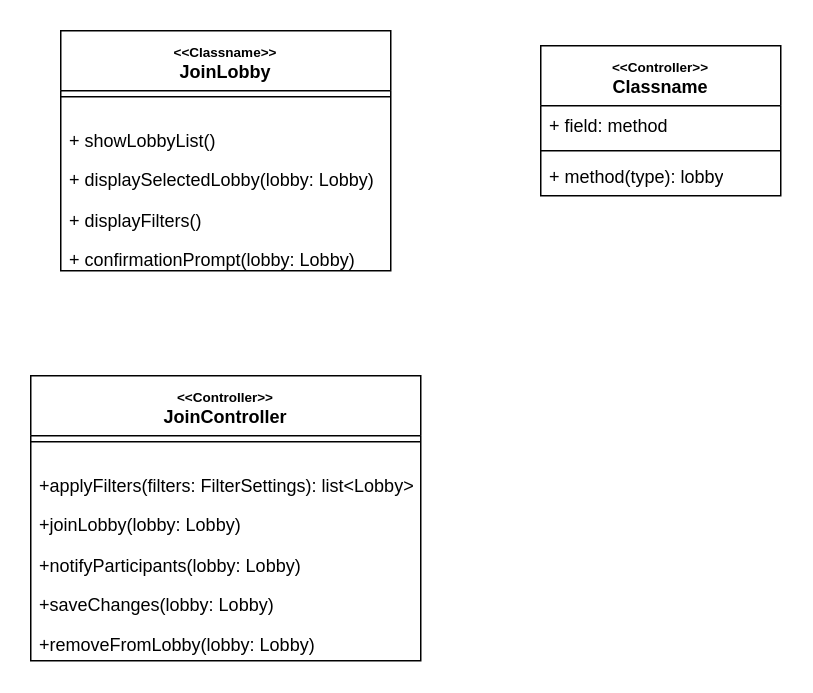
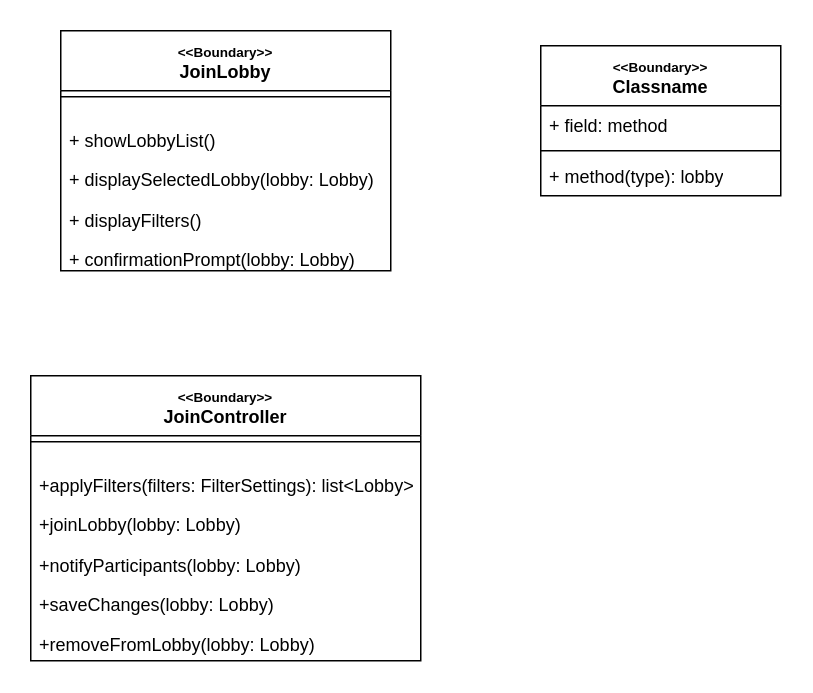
- <mxCell id="6" value="&lt;div&gt;&lt;font style=&quot;font-size: 9px;&quot;&gt;&amp;lt;&amp;lt;Classname&amp;gt;&amp;gt;&lt;/font&gt;&lt;/div&gt;&lt;div&gt;&lt;strong style=&quot;background-color: initial;&quot;&gt;JoinLobby&lt;/strong&gt;&lt;/div&gt;" style="swimlane;fontStyle=1;align=center;verticalAlign=top;childLayout=stackLayout;horizontal=1;startSize=40;horizontalStack=0;resizeParent=1;resizeParentMax=0;resizeLast=0;collapsible=1;marginBottom=0;whiteSpace=wrap;html=1;" vertex="1" parent="1"><mxGeometry x="40" y="20" width="220" height="160" as="geometry" /></mxCell>
+ <mxCell id="6" value="&lt;div&gt;&lt;font style=&quot;font-size: 9px;&quot;&gt;&amp;lt;&amp;lt;Boundary&amp;gt;&amp;gt;&lt;/font&gt;&lt;/div&gt;&lt;div&gt;&lt;strong style=&quot;background-color: initial;&quot;&gt;JoinLobby&lt;/strong&gt;&lt;/div&gt;" style="swimlane;fontStyle=1;align=center;verticalAlign=top;childLayout=stackLayout;horizontal=1;startSize=40;horizontalStack=0;resizeParent=1;resizeParentMax=0;resizeLast=0;collapsible=1;marginBottom=0;whiteSpace=wrap;html=1;" vertex="1" parent="1"><mxGeometry x="40" y="20" width="220" height="160" as="geometry" /></mxCell>
- <mxCell id="2" value="&lt;div&gt;&lt;font style=&quot;font-size: 9px;&quot;&gt;&amp;lt;&amp;lt;Controller&amp;gt;&amp;gt;&lt;/font&gt;&lt;/div&gt;Classname" style="swimlane;fontStyle=1;align=center;verticalAlign=top;childLayout=stackLayout;horizontal=1;startSize=40;horizontalStack=0;resizeParent=1;resizeParentMax=0;resizeLast=0;collapsible=1;marginBottom=0;whiteSpace=wrap;html=1;" vertex="1" parent="1"><mxGeometry x="360" y="30" width="160" height="100" as="geometry" /></mxCell>
+ <mxCell id="2" value="&lt;div&gt;&lt;font style=&quot;font-size: 9px;&quot;&gt;&amp;lt;&amp;lt;Boundary&amp;gt;&amp;gt;&lt;/font&gt;&lt;/div&gt;Classname" style="swimlane;fontStyle=1;align=center;verticalAlign=top;childLayout=stackLayout;horizontal=1;startSize=40;horizontalStack=0;resizeParent=1;resizeParentMax=0;resizeLast=0;collapsible=1;marginBottom=0;whiteSpace=wrap;html=1;" vertex="1" parent="1"><mxGeometry x="360" y="30" width="160" height="100" as="geometry" /></mxCell>
- <mxCell id="9" value="&lt;div&gt;&lt;font style=&quot;font-size: 9px;&quot;&gt;&amp;lt;&amp;lt;Controller&amp;gt;&amp;gt;&lt;/font&gt;&lt;/div&gt;JoinController" style="swimlane;fontStyle=1;align=center;verticalAlign=top;childLayout=stackLayout;horizontal=1;startSize=40;horizontalStack=0;resizeParent=1;resizeParentMax=0;resizeLast=0;collapsible=1;marginBottom=0;whiteSpace=wrap;html=1;" vertex="1" parent="1"><mxGeometry x="20" y="250" width="260" height="190" as="geometry" /></mxCell>
+ <mxCell id="9" value="&lt;div&gt;&lt;font style=&quot;font-size: 9px;&quot;&gt;&amp;lt;&amp;lt;Boundary&amp;gt;&amp;gt;&lt;/font&gt;&lt;/div&gt;JoinController" style="swimlane;fontStyle=1;align=center;verticalAlign=top;childLayout=stackLayout;horizontal=1;startSize=40;horizontalStack=0;resizeParent=1;resizeParentMax=0;resizeLast=0;collapsible=1;marginBottom=0;whiteSpace=wrap;html=1;" vertex="1" parent="1"><mxGeometry x="20" y="250" width="260" height="190" as="geometry" /></mxCell>
